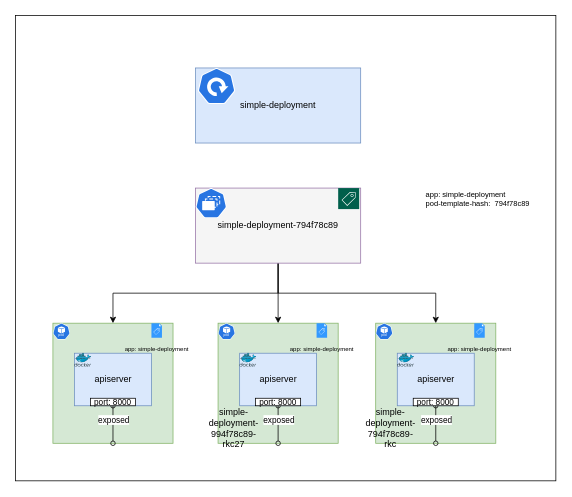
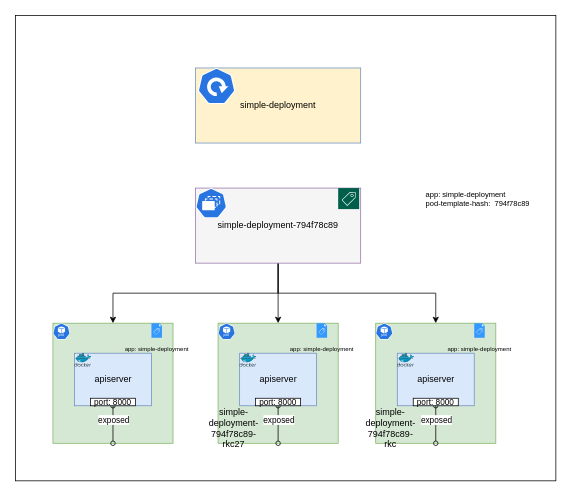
- <mxCell id="39" value="simple-deployment" style="rounded=0;whiteSpace=wrap;html=1;fillColor=#dae8fc;strokeColor=#6c8ebf;" vertex="1" parent="1"><mxGeometry x="260" y="90" width="220" height="100" as="geometry" /></mxCell>
+ <mxCell id="39" value="simple-deployment" style="rounded=0;whiteSpace=wrap;html=1;fillColor=#fff2cc;strokeColor=#6c8ebf;" vertex="1" parent="1"><mxGeometry x="260" y="90" width="220" height="100" as="geometry" /></mxCell>
- <mxCell id="21" value="simple-deployment-994f78c89-rkc27" style="text;html=1;align=center;verticalAlign=middle;whiteSpace=wrap;rounded=0;" vertex="1" parent="12"><mxGeometry x="-8.52" y="120" width="60" height="40" as="geometry" /></mxCell>
+ <mxCell id="21" value="simple-deployment-794f78c89-rkc27" style="text;html=1;align=center;verticalAlign=middle;whiteSpace=wrap;rounded=0;" vertex="1" parent="12"><mxGeometry x="-8.52" y="120" width="60" height="40" as="geometry" /></mxCell>
